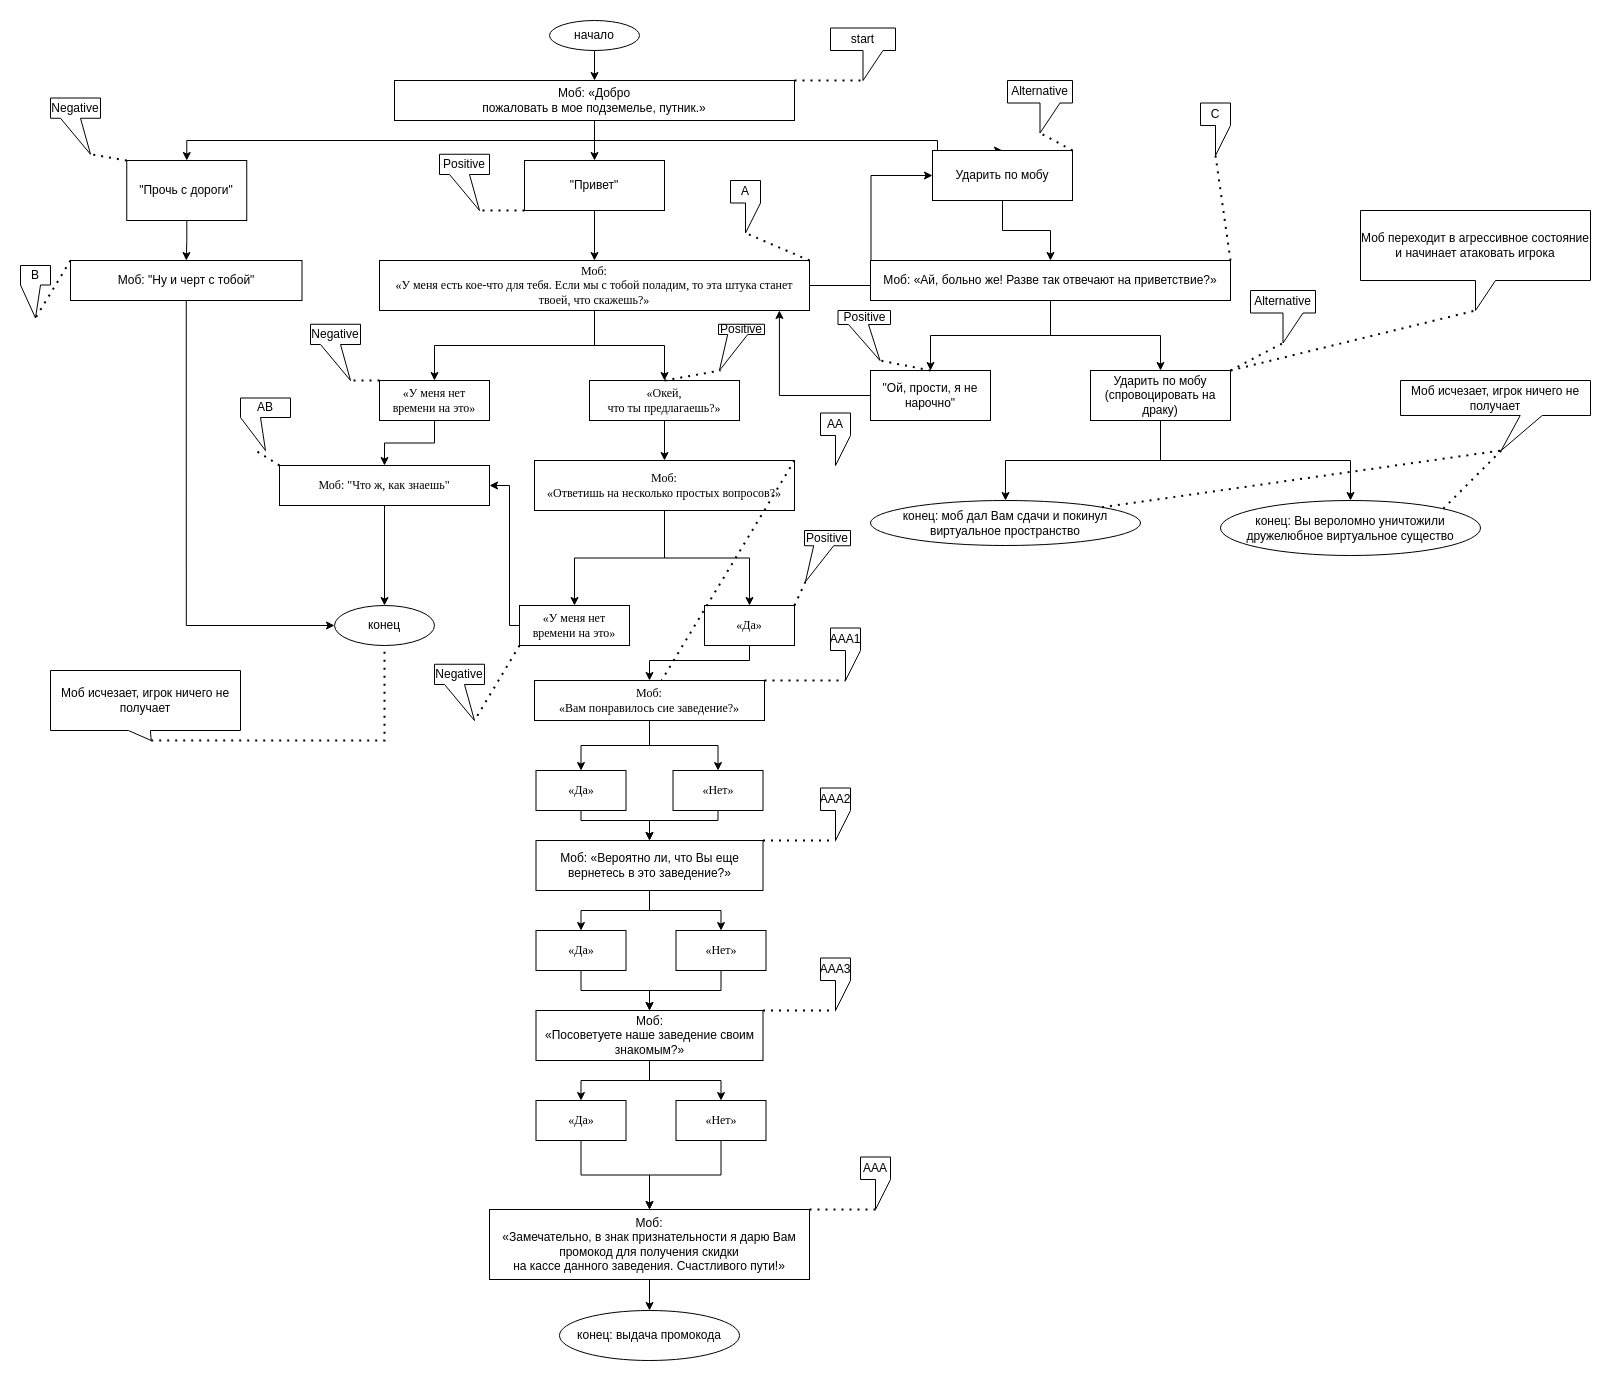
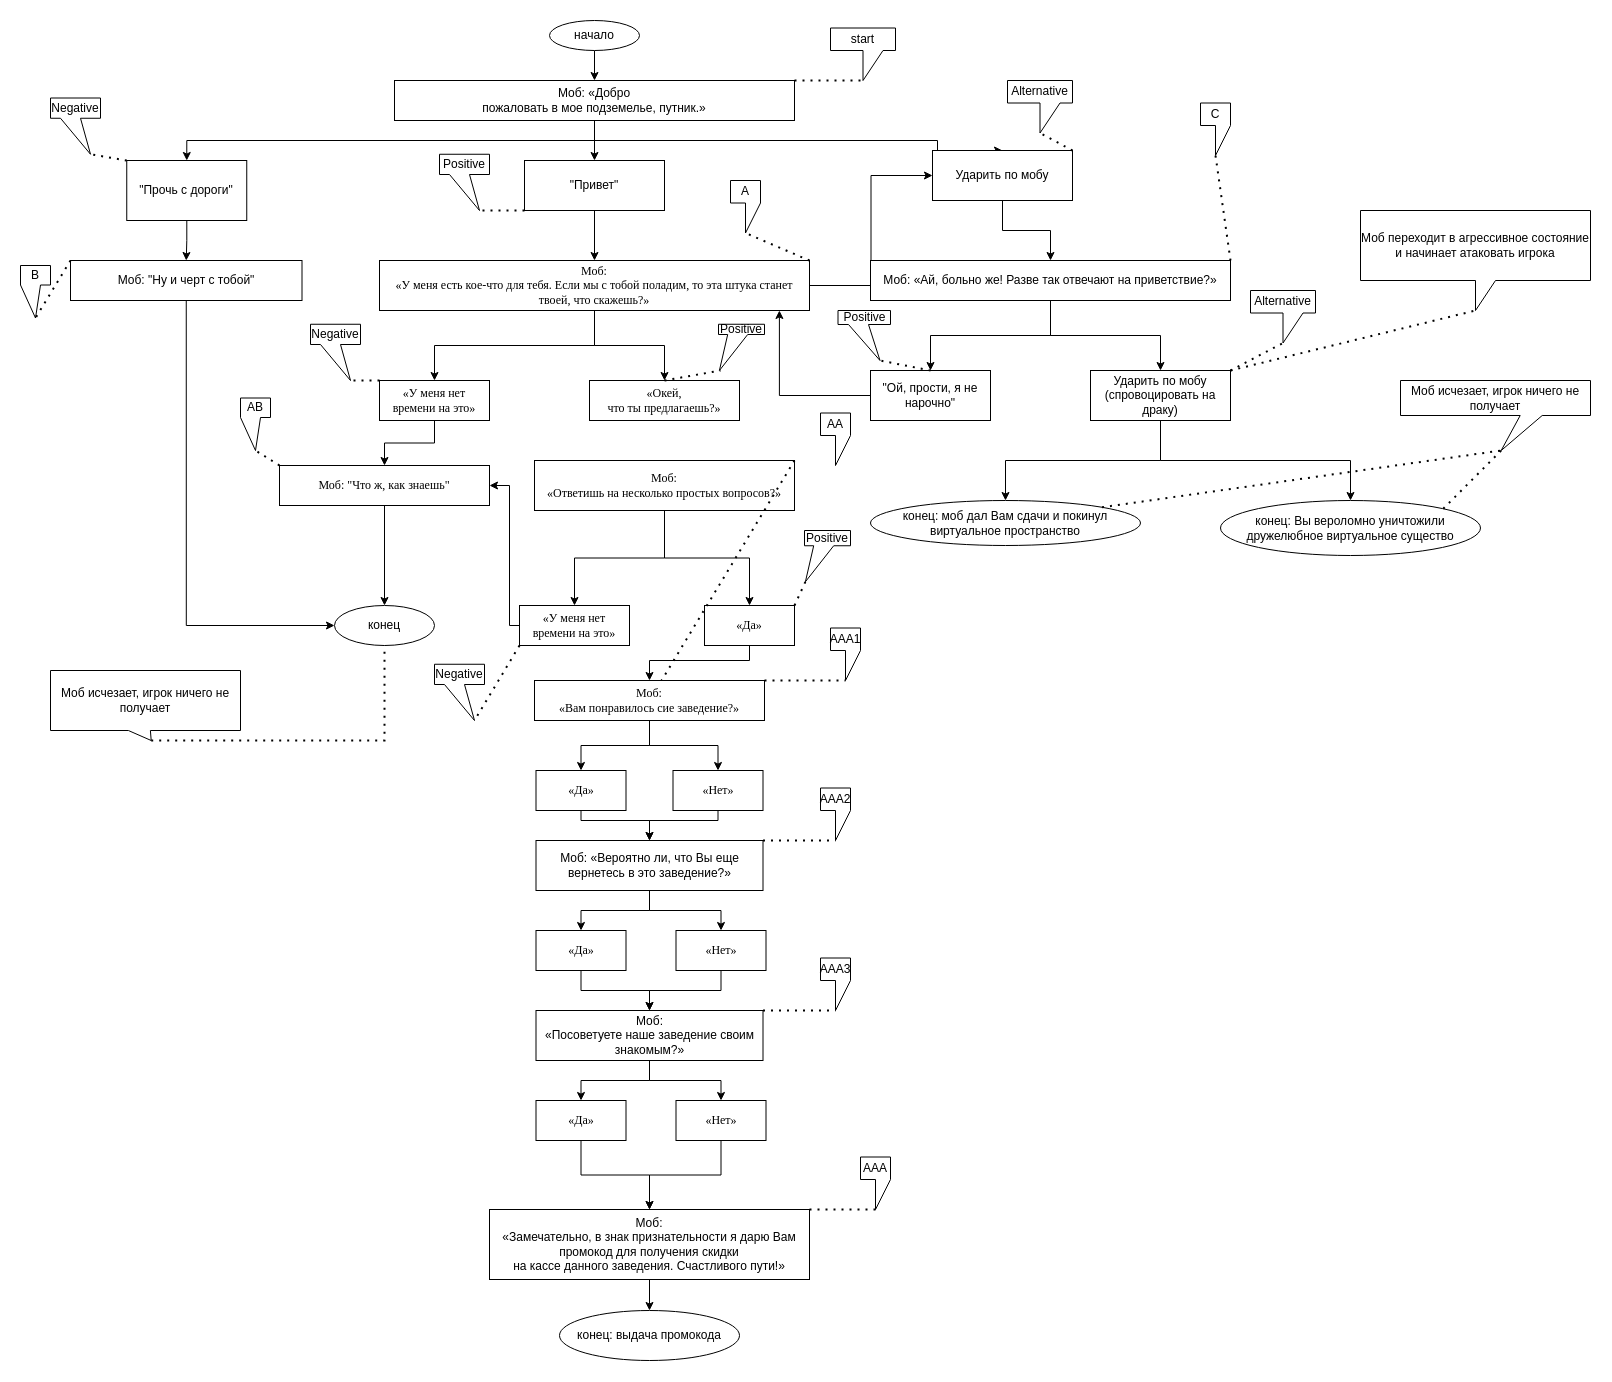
- <mxCell id="100" value="AB" style="shape=callout;whiteSpace=wrap;html=1;perimeter=calloutPerimeter;size=33;position=0;" vertex="1" parent="1"><mxGeometry x="240" y="397.5" width="50" height="52.5" as="geometry" /></mxCell>
+ <mxCell id="100" value="AB" style="shape=callout;whiteSpace=wrap;html=1;perimeter=calloutPerimeter;size=33;position=0;" vertex="1" parent="1"><mxGeometry x="240" y="397.5" width="30" height="52.5" as="geometry" /></mxCell>
- <mxCell id="19" style="edgeStyle=orthogonalEdgeStyle;rounded=0;orthogonalLoop=1;jettySize=auto;html=1;entryX=0.5;entryY=0;entryDx=0;entryDy=0;" edge="1" parent="1" source="20" target="23"><mxGeometry relative="1" as="geometry" /></mxCell>
